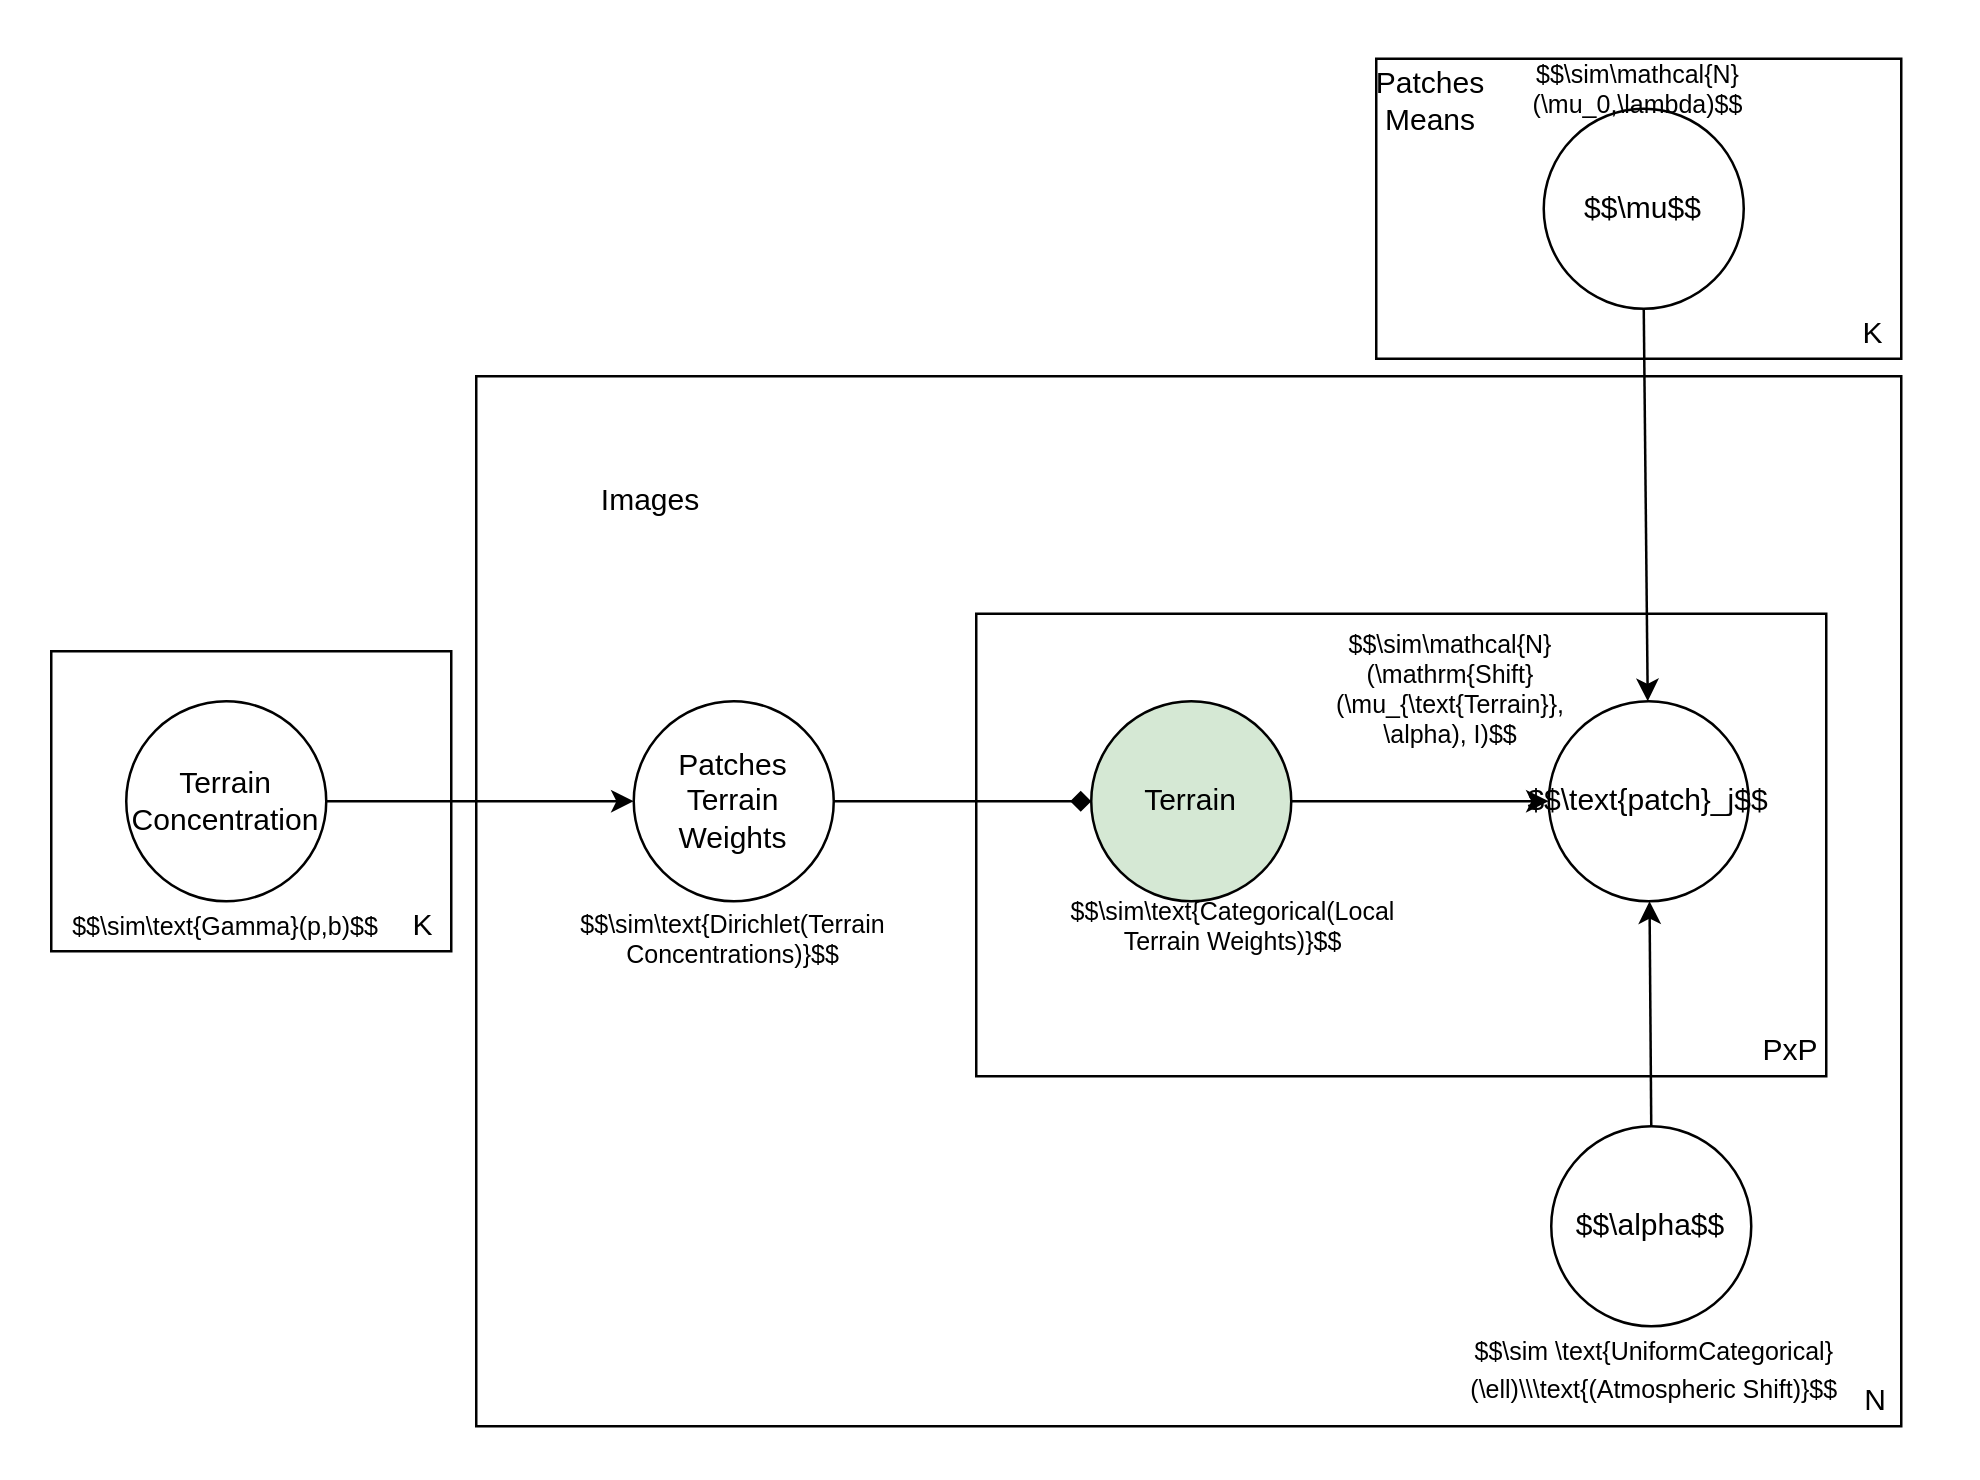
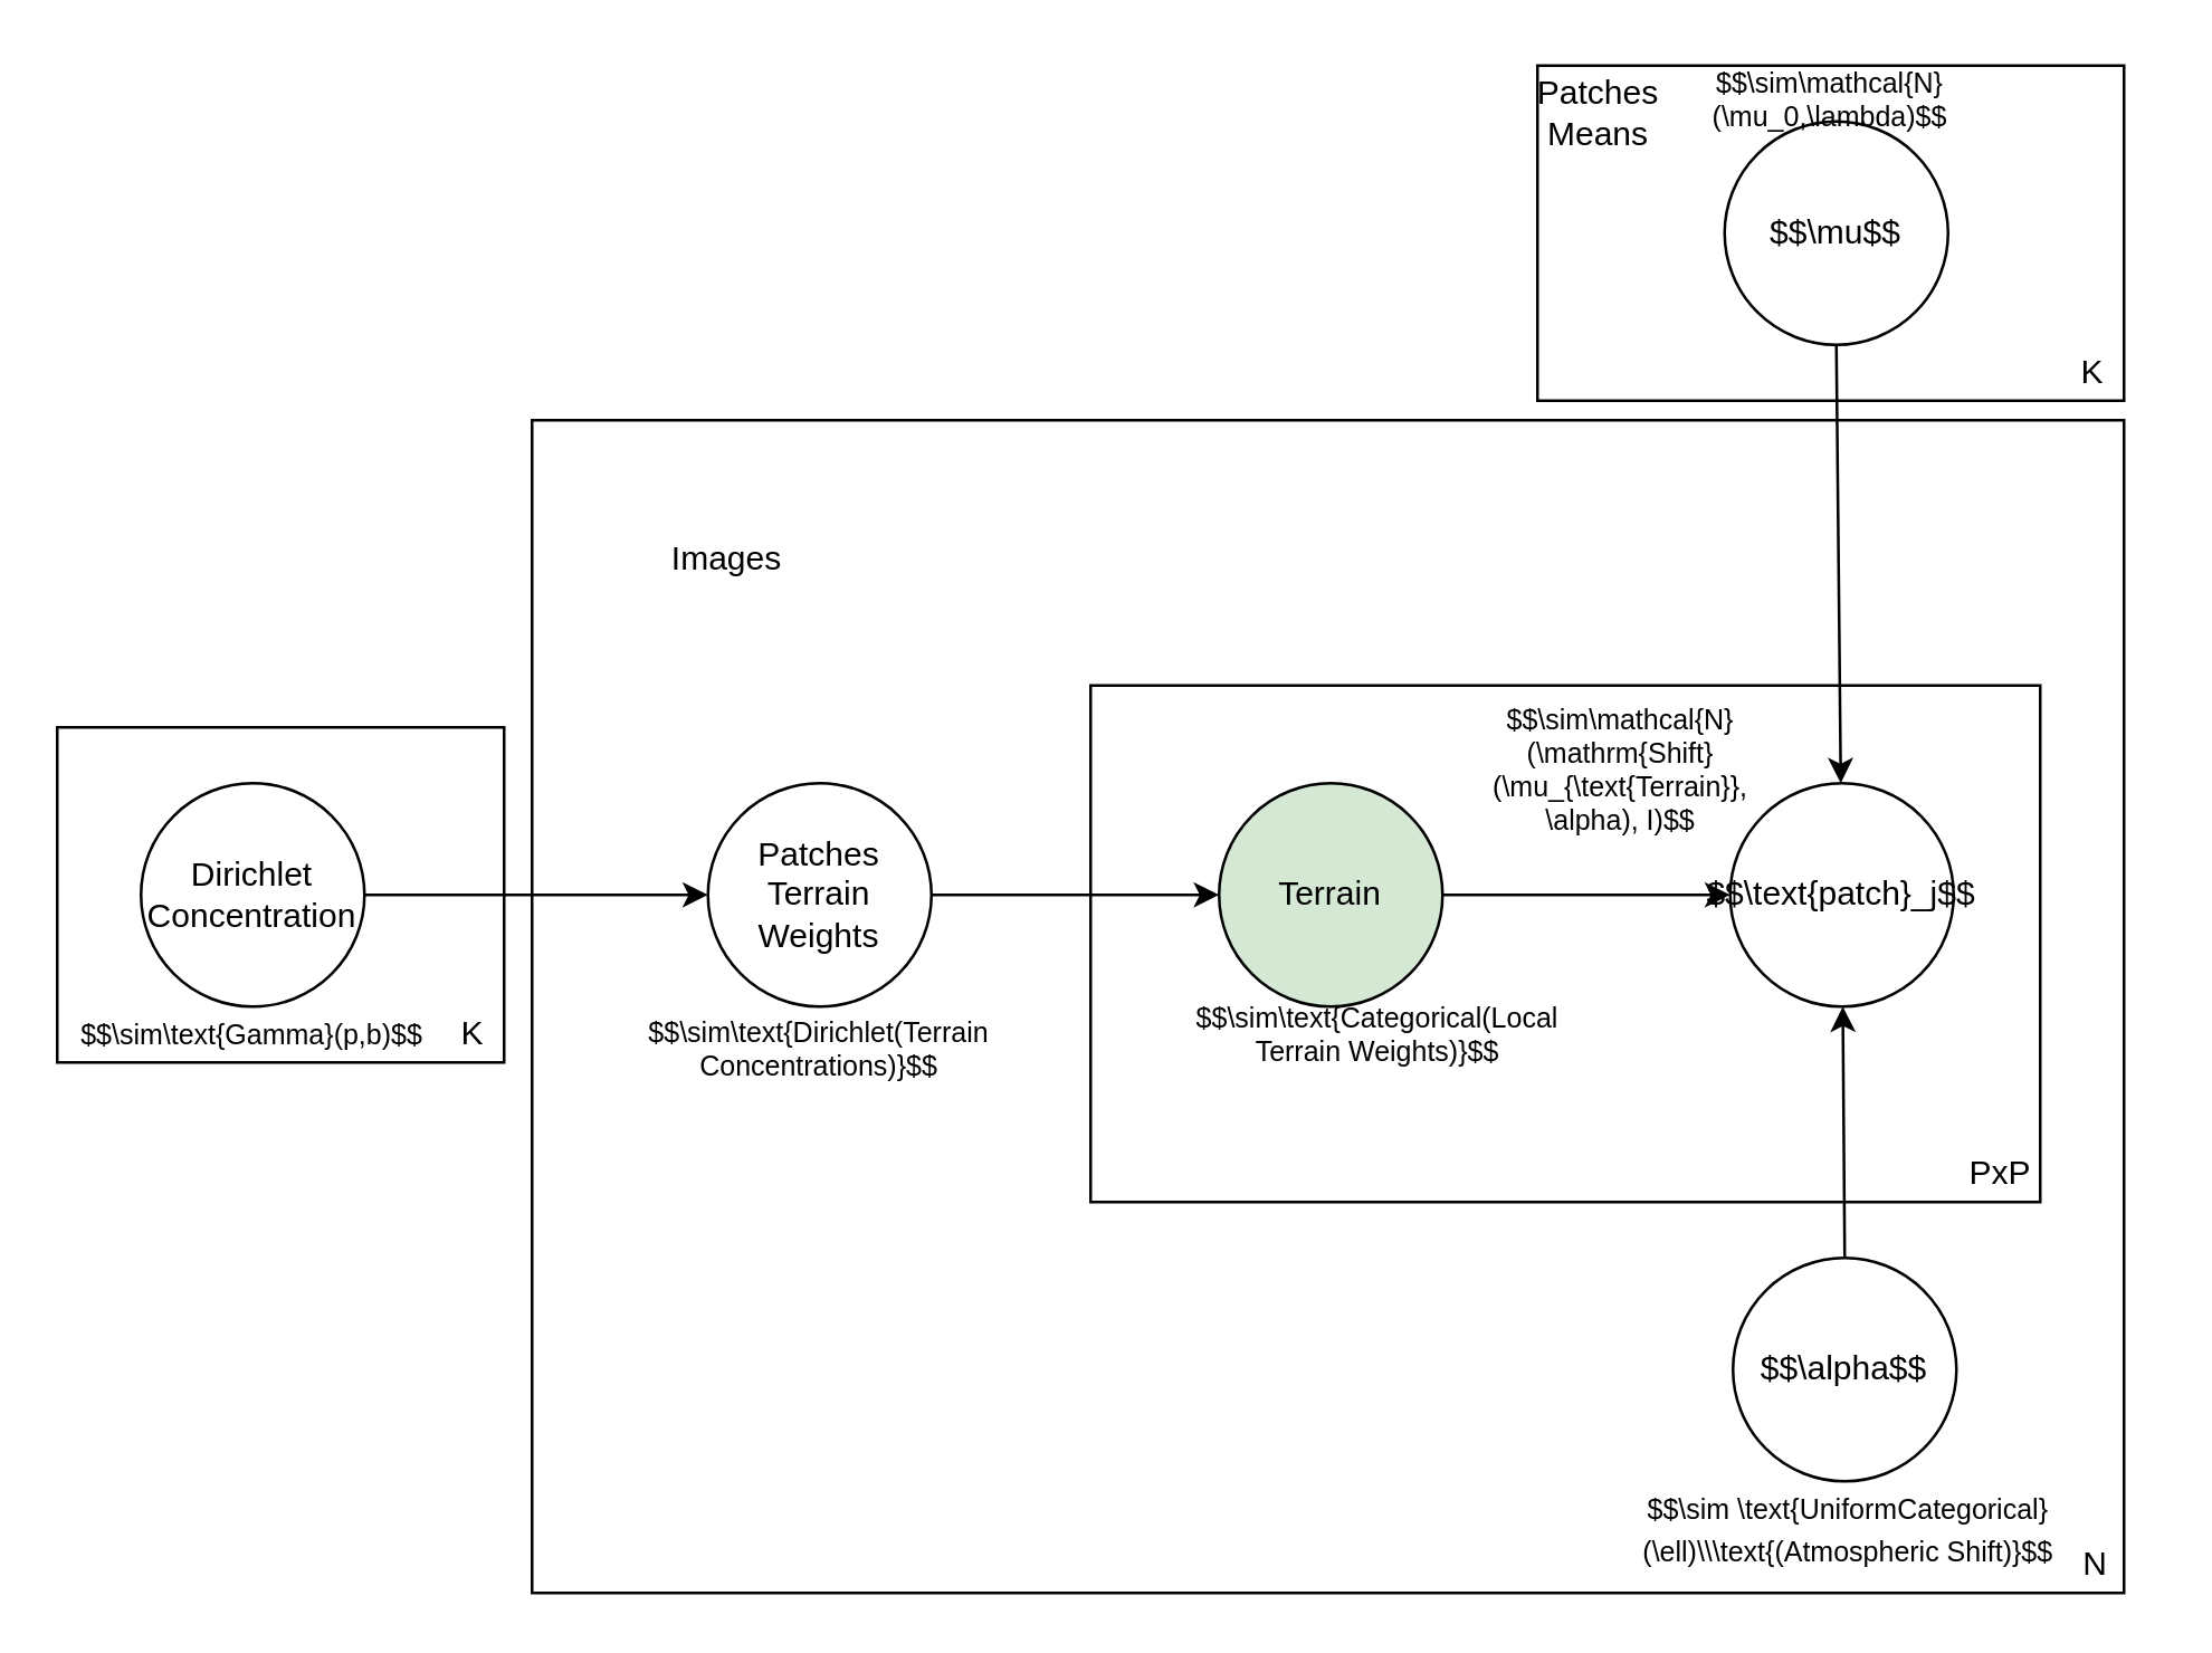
- <mxCell id="21" value="Terrain Concentration" style="ellipse;whiteSpace=wrap;html=1;aspect=fixed;" vertex="1" parent="1"><mxGeometry x="50" y="280" width="80" height="80" as="geometry" /></mxCell>
+ <mxCell id="21" value="Dirichlet Concentration" style="ellipse;whiteSpace=wrap;html=1;aspect=fixed;" vertex="1" parent="1"><mxGeometry x="50" y="280" width="80" height="80" as="geometry" /></mxCell>
- <mxCell id="19" style="edgeStyle=none;rounded=0;orthogonalLoop=1;jettySize=auto;html=1;exitX=1;exitY=0.5;exitDx=0;exitDy=0;endArrow=diamond;" edge="1" parent="1" source="7" target="18"><mxGeometry relative="1" as="geometry" /></mxCell>
+ <mxCell id="19" style="edgeStyle=none;rounded=0;orthogonalLoop=1;jettySize=auto;html=1;exitX=1;exitY=0.5;exitDx=0;exitDy=0;" edge="1" parent="1" source="7" target="18"><mxGeometry relative="1" as="geometry" /></mxCell>
